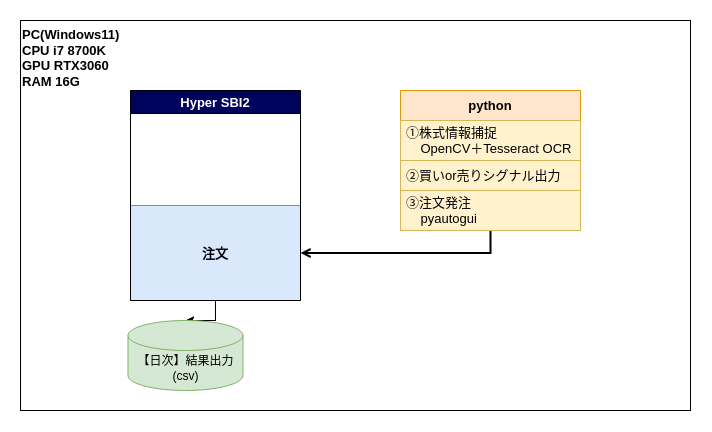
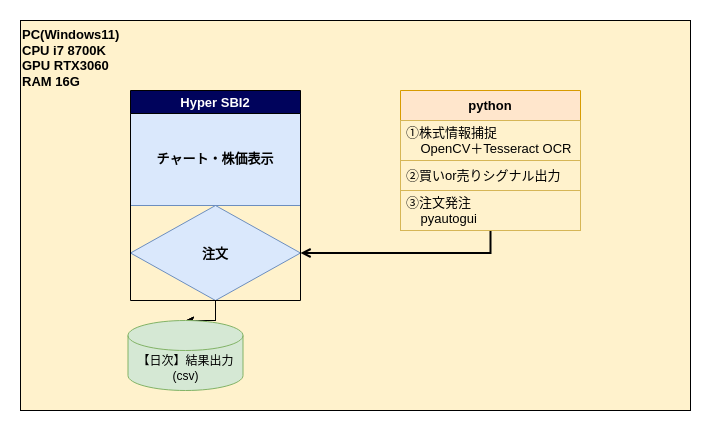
+ <mxCell id="6" value="&lt;div&gt;チャート・株価表示&lt;/div&gt;" style="rounded=0;whiteSpace=wrap;html=1;fontStyle=1;fontSize=13;fillColor=#dae8fc;strokeColor=#6c8ebf;" parent="1" vertex="1"><mxGeometry x="130" y="110" width="170" height="95" as="geometry" /></mxCell>
- <mxCell id="2" value="&lt;span style=&quot;font-size: 13px; font-weight: 700;&quot;&gt;PC(Windows11)&lt;/span&gt;&lt;div style=&quot;font-size: 13px; font-weight: 700;&quot;&gt;CPU i7 8700K&lt;/div&gt;&lt;div style=&quot;font-size: 13px; font-weight: 700;&quot;&gt;GPU RTX3060&lt;/div&gt;&lt;div style=&quot;font-size: 13px; font-weight: 700;&quot;&gt;RAM&amp;nbsp;16G&lt;/div&gt;" style="rounded=0;whiteSpace=wrap;html=1;align=left;verticalAlign=top;" parent="1" vertex="1"><mxGeometry y="20" width="670" height="390" as="geometry" x="20" /></mxCell>
+ <mxCell id="2" value="&lt;span style=&quot;font-size: 13px; font-weight: 700;&quot;&gt;PC(Windows11)&lt;/span&gt;&lt;div style=&quot;font-size: 13px; font-weight: 700;&quot;&gt;CPU i7 8700K&lt;/div&gt;&lt;div style=&quot;font-size: 13px; font-weight: 700;&quot;&gt;GPU RTX3060&lt;/div&gt;&lt;div style=&quot;font-size: 13px; font-weight: 700;&quot;&gt;RAM&amp;nbsp;16G&lt;/div&gt;" style="rounded=0;whiteSpace=wrap;html=1;align=left;verticalAlign=top;fillColor=#fff2cc;" parent="1" vertex="1"><mxGeometry y="20" width="670" height="390" as="geometry" x="20" /></mxCell>
- <mxCell id="5" value="&lt;div&gt;注文&lt;/div&gt;" style="rounded=0;whiteSpace=wrap;html=1;fontStyle=1;fontSize=13;fillColor=#dae8fc;strokeColor=#6c8ebf;" parent="1" vertex="1"><mxGeometry x="130" y="205" width="170" height="95" as="geometry" /></mxCell>
+ <mxCell id="5" value="&lt;div&gt;注文&lt;/div&gt;" style="rhombus;whiteSpace=wrap;html=1;fontStyle=1;fontSize=13;fillColor=#dae8fc;strokeColor=#6c8ebf;" parent="1" vertex="1"><mxGeometry x="130" y="205" width="170" height="95" as="geometry" /></mxCell>
